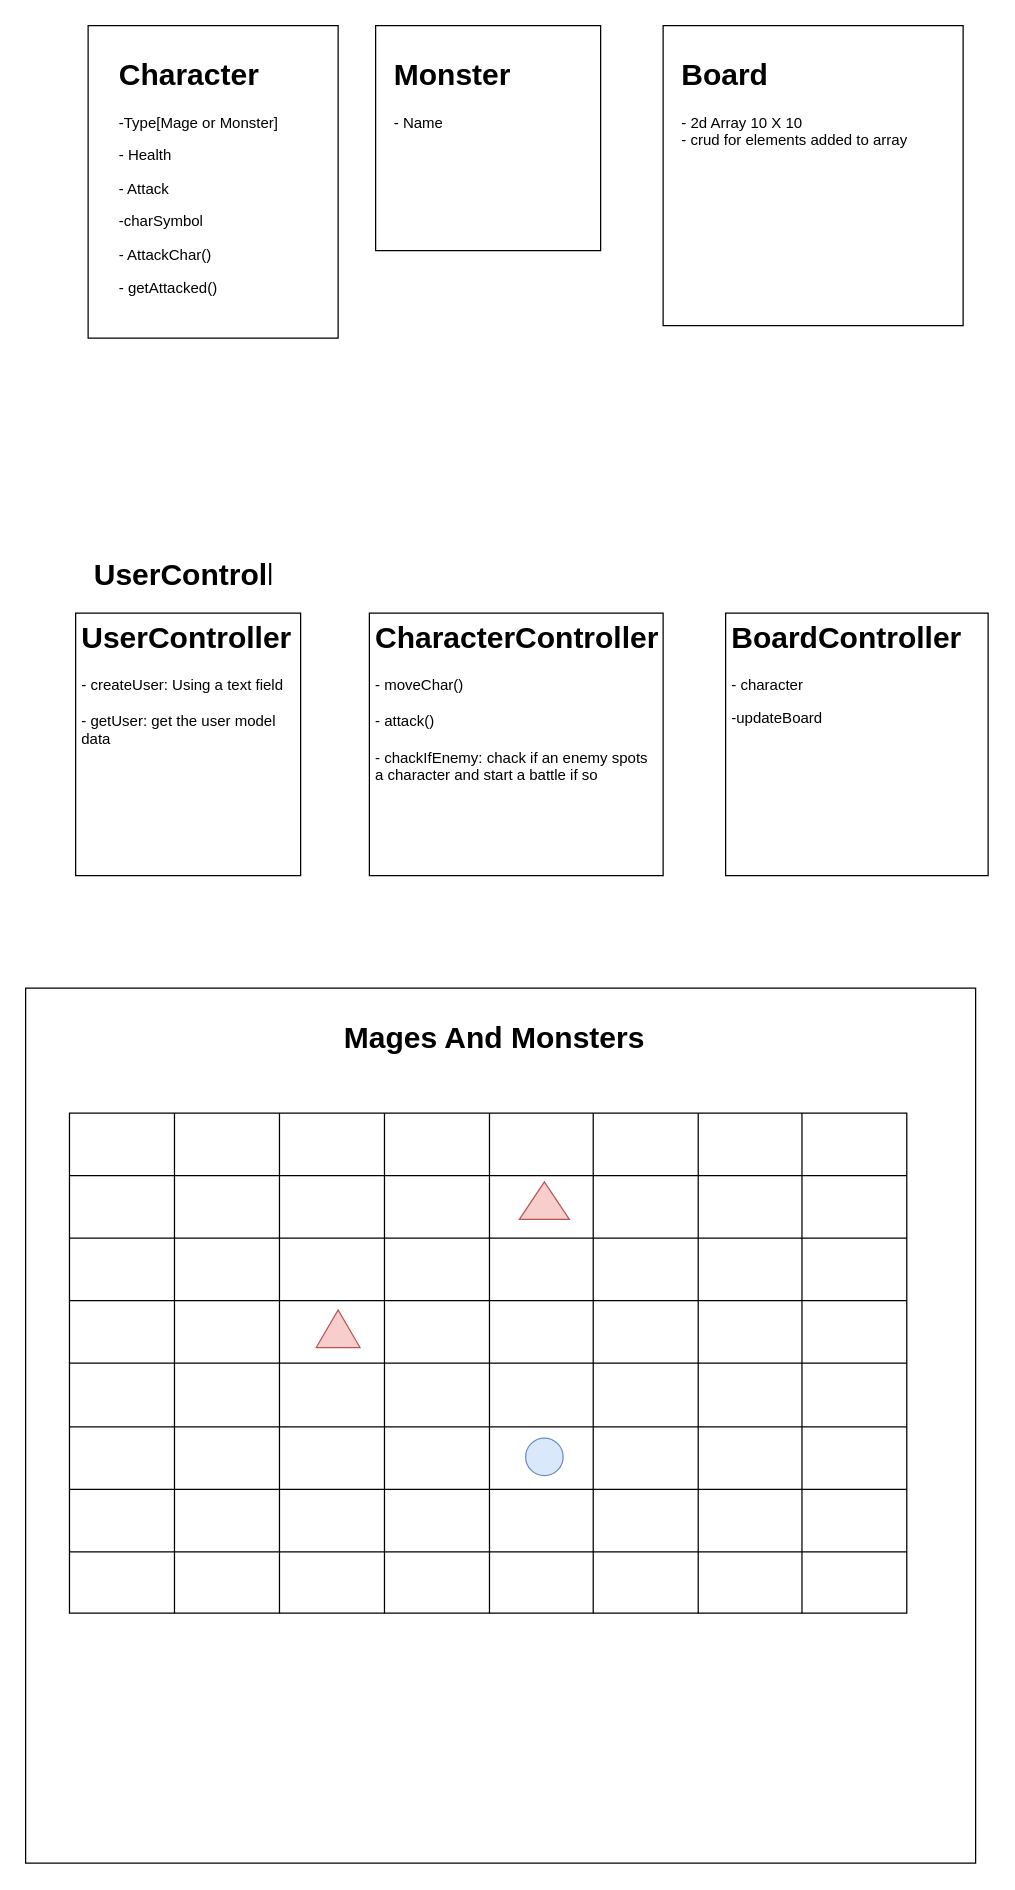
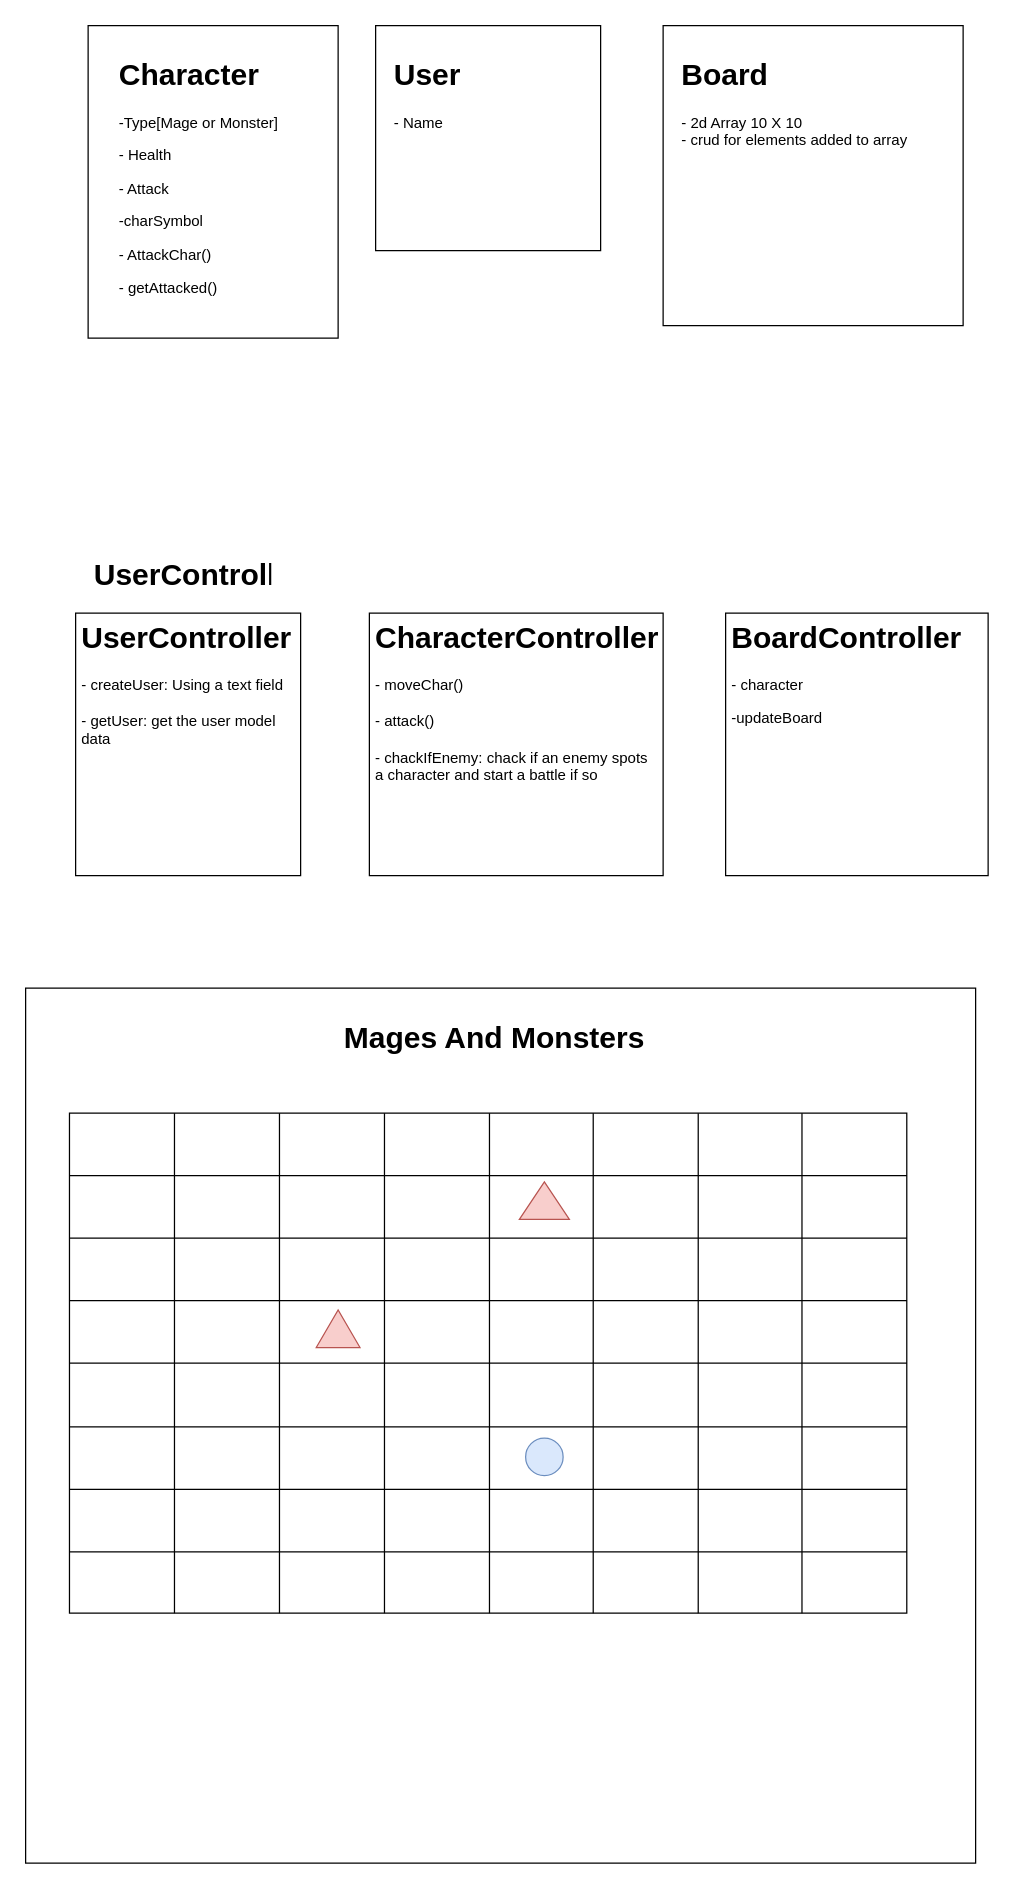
- <mxCell id="3" value="&lt;h1&gt;Monster&lt;/h1&gt;&lt;p&gt;- Name&lt;/p&gt;" style="text;html=1;strokeColor=none;fillColor=none;spacing=5;spacingTop=-20;whiteSpace=wrap;overflow=hidden;rounded=0;" vertex="1" parent="1"><mxGeometry x="310" y="40" width="190" height="120" as="geometry" /></mxCell>
+ <mxCell id="3" value="&lt;h1&gt;User&lt;/h1&gt;&lt;p&gt;- Name&lt;/p&gt;" style="text;html=1;strokeColor=none;fillColor=none;spacing=5;spacingTop=-20;whiteSpace=wrap;overflow=hidden;rounded=0;" vertex="1" parent="1"><mxGeometry x="310" y="40" width="190" height="120" as="geometry" /></mxCell>
